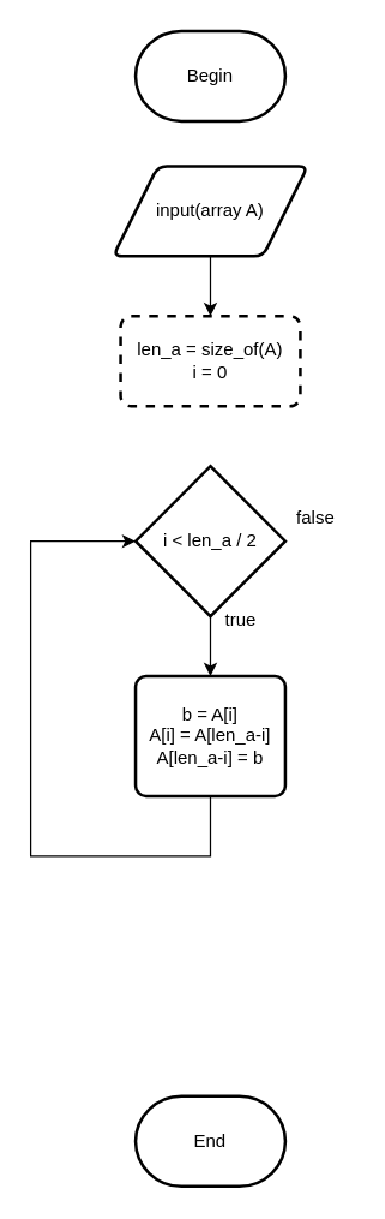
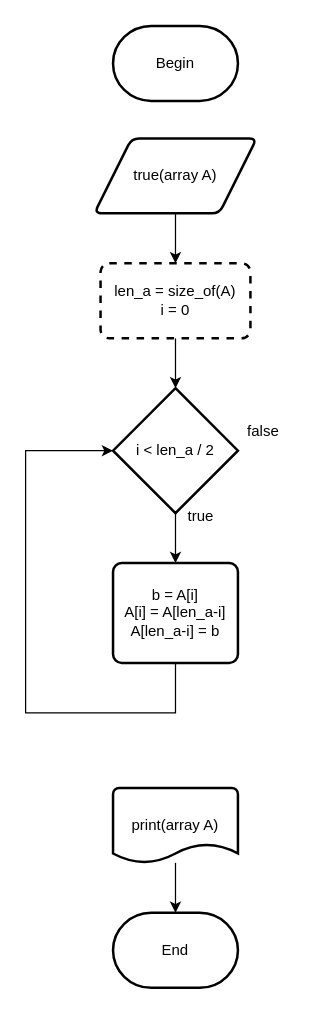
- <mxCell id="4" value="input(array A)" style="shape=parallelogram;html=1;strokeWidth=2;perimeter=parallelogramPerimeter;whiteSpace=wrap;rounded=1;arcSize=12;size=0.23;" vertex="1" parent="1"><mxGeometry x="75" y="110" width="130" height="60" as="geometry" /></mxCell>
+ <mxCell id="4" value="true(array A)" style="shape=parallelogram;html=1;strokeWidth=2;perimeter=parallelogramPerimeter;whiteSpace=wrap;rounded=1;arcSize=12;size=0.23;" vertex="1" parent="1"><mxGeometry x="75" y="110" width="130" height="60" as="geometry" /></mxCell>
+ <mxCell id="5" style="edgeStyle=orthogonalEdgeStyle;rounded=0;orthogonalLoop=1;jettySize=auto;html=1;entryX=0.5;entryY=0;entryDx=0;entryDy=0;entryPerimeter=0;" edge="1" parent="1" source="6" target="8"><mxGeometry relative="1" as="geometry" /></mxCell>
+ <mxCell id="12" value="print(array A)" style="strokeWidth=2;html=1;shape=mxgraph.flowchart.document2;whiteSpace=wrap;size=0.25;" vertex="1" parent="1"><mxGeometry x="90" y="630" width="100" height="60" as="geometry" /></mxCell>
+ <mxCell id="11" style="edgeStyle=orthogonalEdgeStyle;rounded=0;orthogonalLoop=1;jettySize=auto;html=1;entryX=0.5;entryY=0;entryDx=0;entryDy=0;entryPerimeter=0;" edge="1" parent="1" source="12" target="13"><mxGeometry relative="1" as="geometry" /></mxCell>
